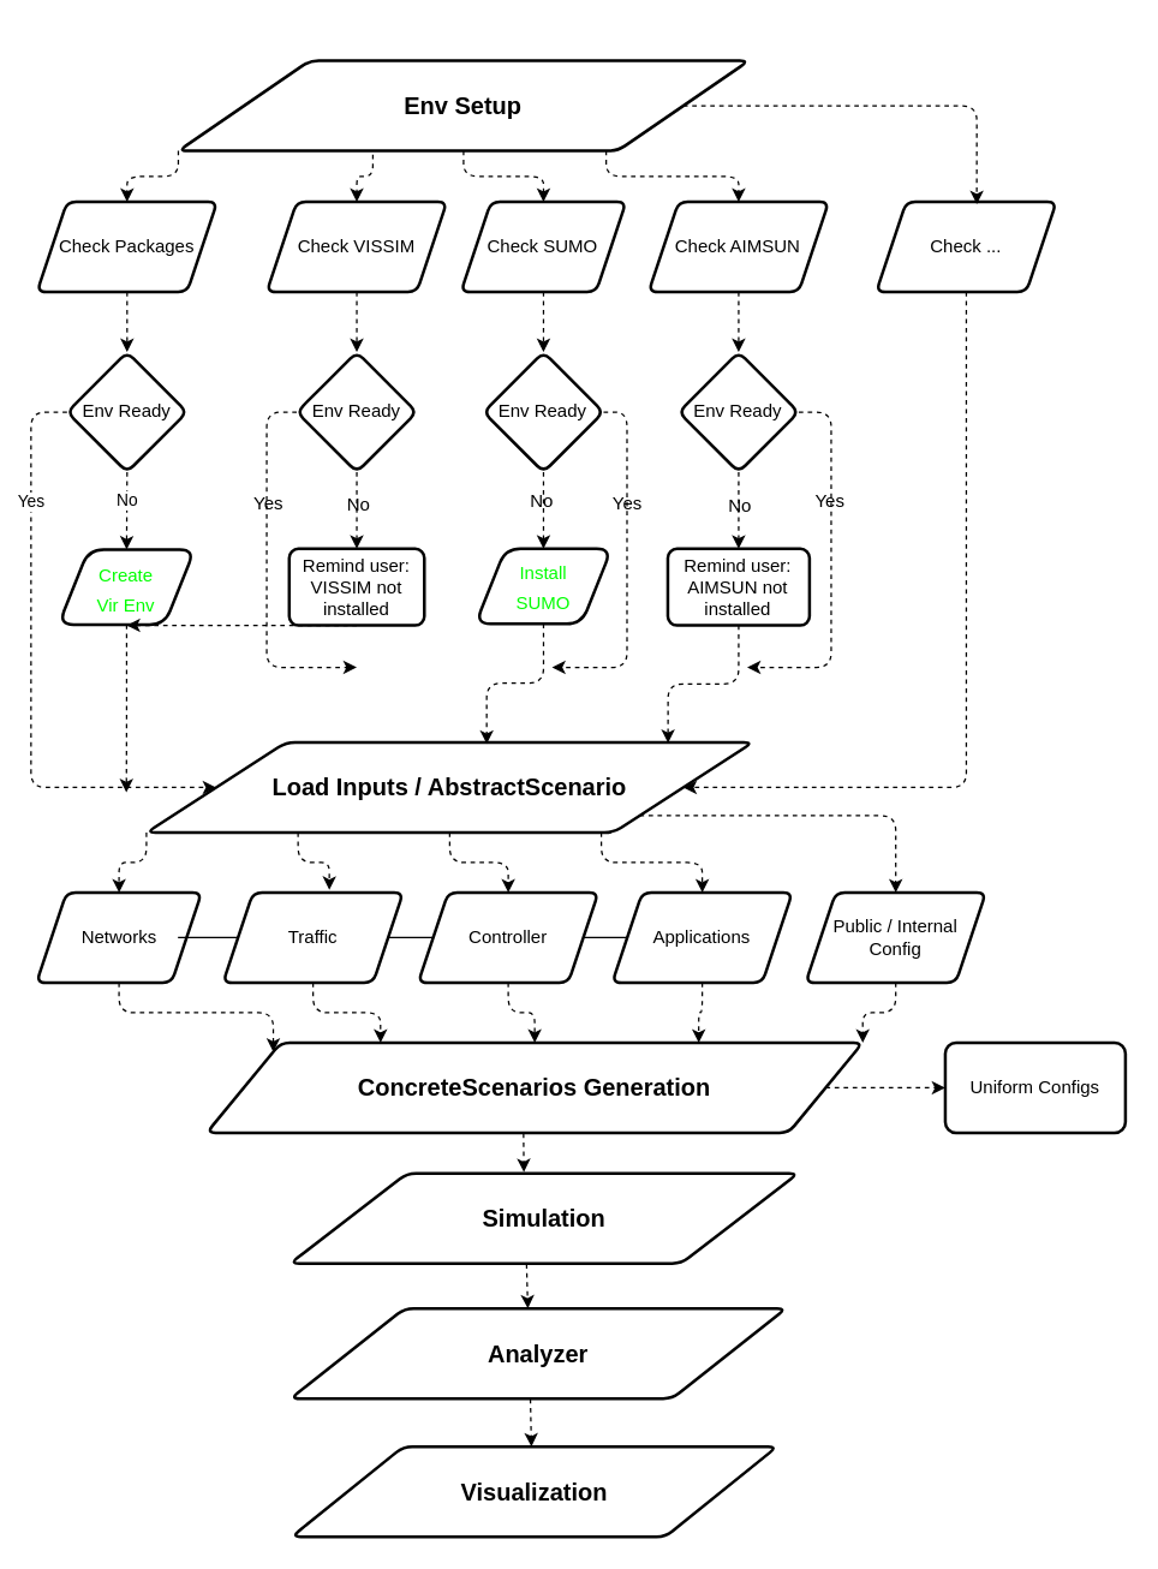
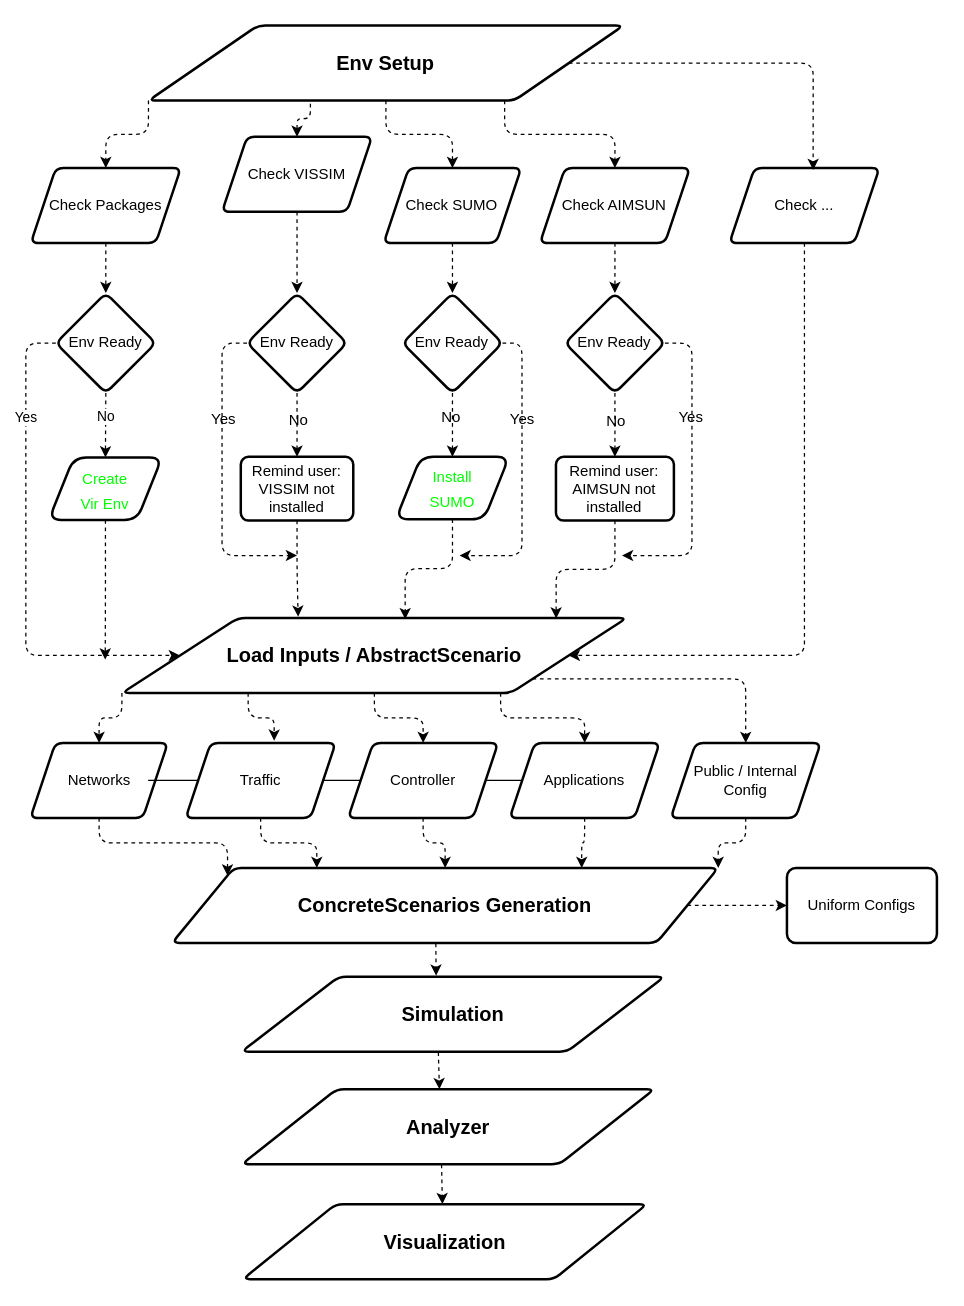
- <mxCell id="59" value="&lt;b&gt;&lt;font style=&quot;font-size: 16px;&quot;&gt;Env Setup&lt;/font&gt;&lt;/b&gt;" style="shape=parallelogram;html=1;strokeWidth=2;perimeter=parallelogramPerimeter;whiteSpace=wrap;rounded=1;arcSize=12;size=0.23;fillColor=none;" parent="1" vertex="1"><mxGeometry x="118.13" y="40" width="380" height="60" as="geometry" /></mxCell>
+ <mxCell id="59" value="&lt;b&gt;&lt;font style=&quot;font-size: 16px;&quot;&gt;Env Setup&lt;/font&gt;&lt;/b&gt;" style="shape=parallelogram;html=1;strokeWidth=2;perimeter=parallelogramPerimeter;whiteSpace=wrap;rounded=1;arcSize=12;size=0.23;fillColor=none;" parent="1" vertex="1"><mxGeometry x="118.13" y="20" width="380" height="60" as="geometry" /></mxCell>
- <mxCell id="5" value="Check VISSIM" style="shape=parallelogram;perimeter=parallelogramPerimeter;whiteSpace=wrap;html=1;fixedSize=1;strokeWidth=2;rounded=1;arcSize=12;fillColor=none;" parent="1" vertex="1"><mxGeometry x="177" y="134" width="120" height="60" as="geometry" /></mxCell>
+ <mxCell id="5" value="Check VISSIM" style="shape=parallelogram;perimeter=parallelogramPerimeter;whiteSpace=wrap;html=1;fixedSize=1;strokeWidth=2;rounded=1;arcSize=12;fillColor=none;" parent="1" vertex="1"><mxGeometry x="177" y="109" width="120" height="60" as="geometry" /></mxCell>
- <mxCell id="30" style="edgeStyle=elbowEdgeStyle;elbow=vertical;html=1;exitX=0.5;exitY=1;exitDx=0;exitDy=0;dashed=1;fontSize=12;endArrow=classic;endFill=1;" parent="1" source="31" target="70" edge="1"><mxGeometry relative="1" as="geometry" /></mxCell>
+ <mxCell id="30" style="edgeStyle=elbowEdgeStyle;elbow=vertical;html=1;exitX=0.5;exitY=1;exitDx=0;exitDy=0;entryX=0.349;entryY=-0.017;entryDx=0;entryDy=0;entryPerimeter=0;dashed=1;fontSize=12;endArrow=classic;endFill=1;" parent="1" source="31" target="13" edge="1"><mxGeometry relative="1" as="geometry" /></mxCell>
